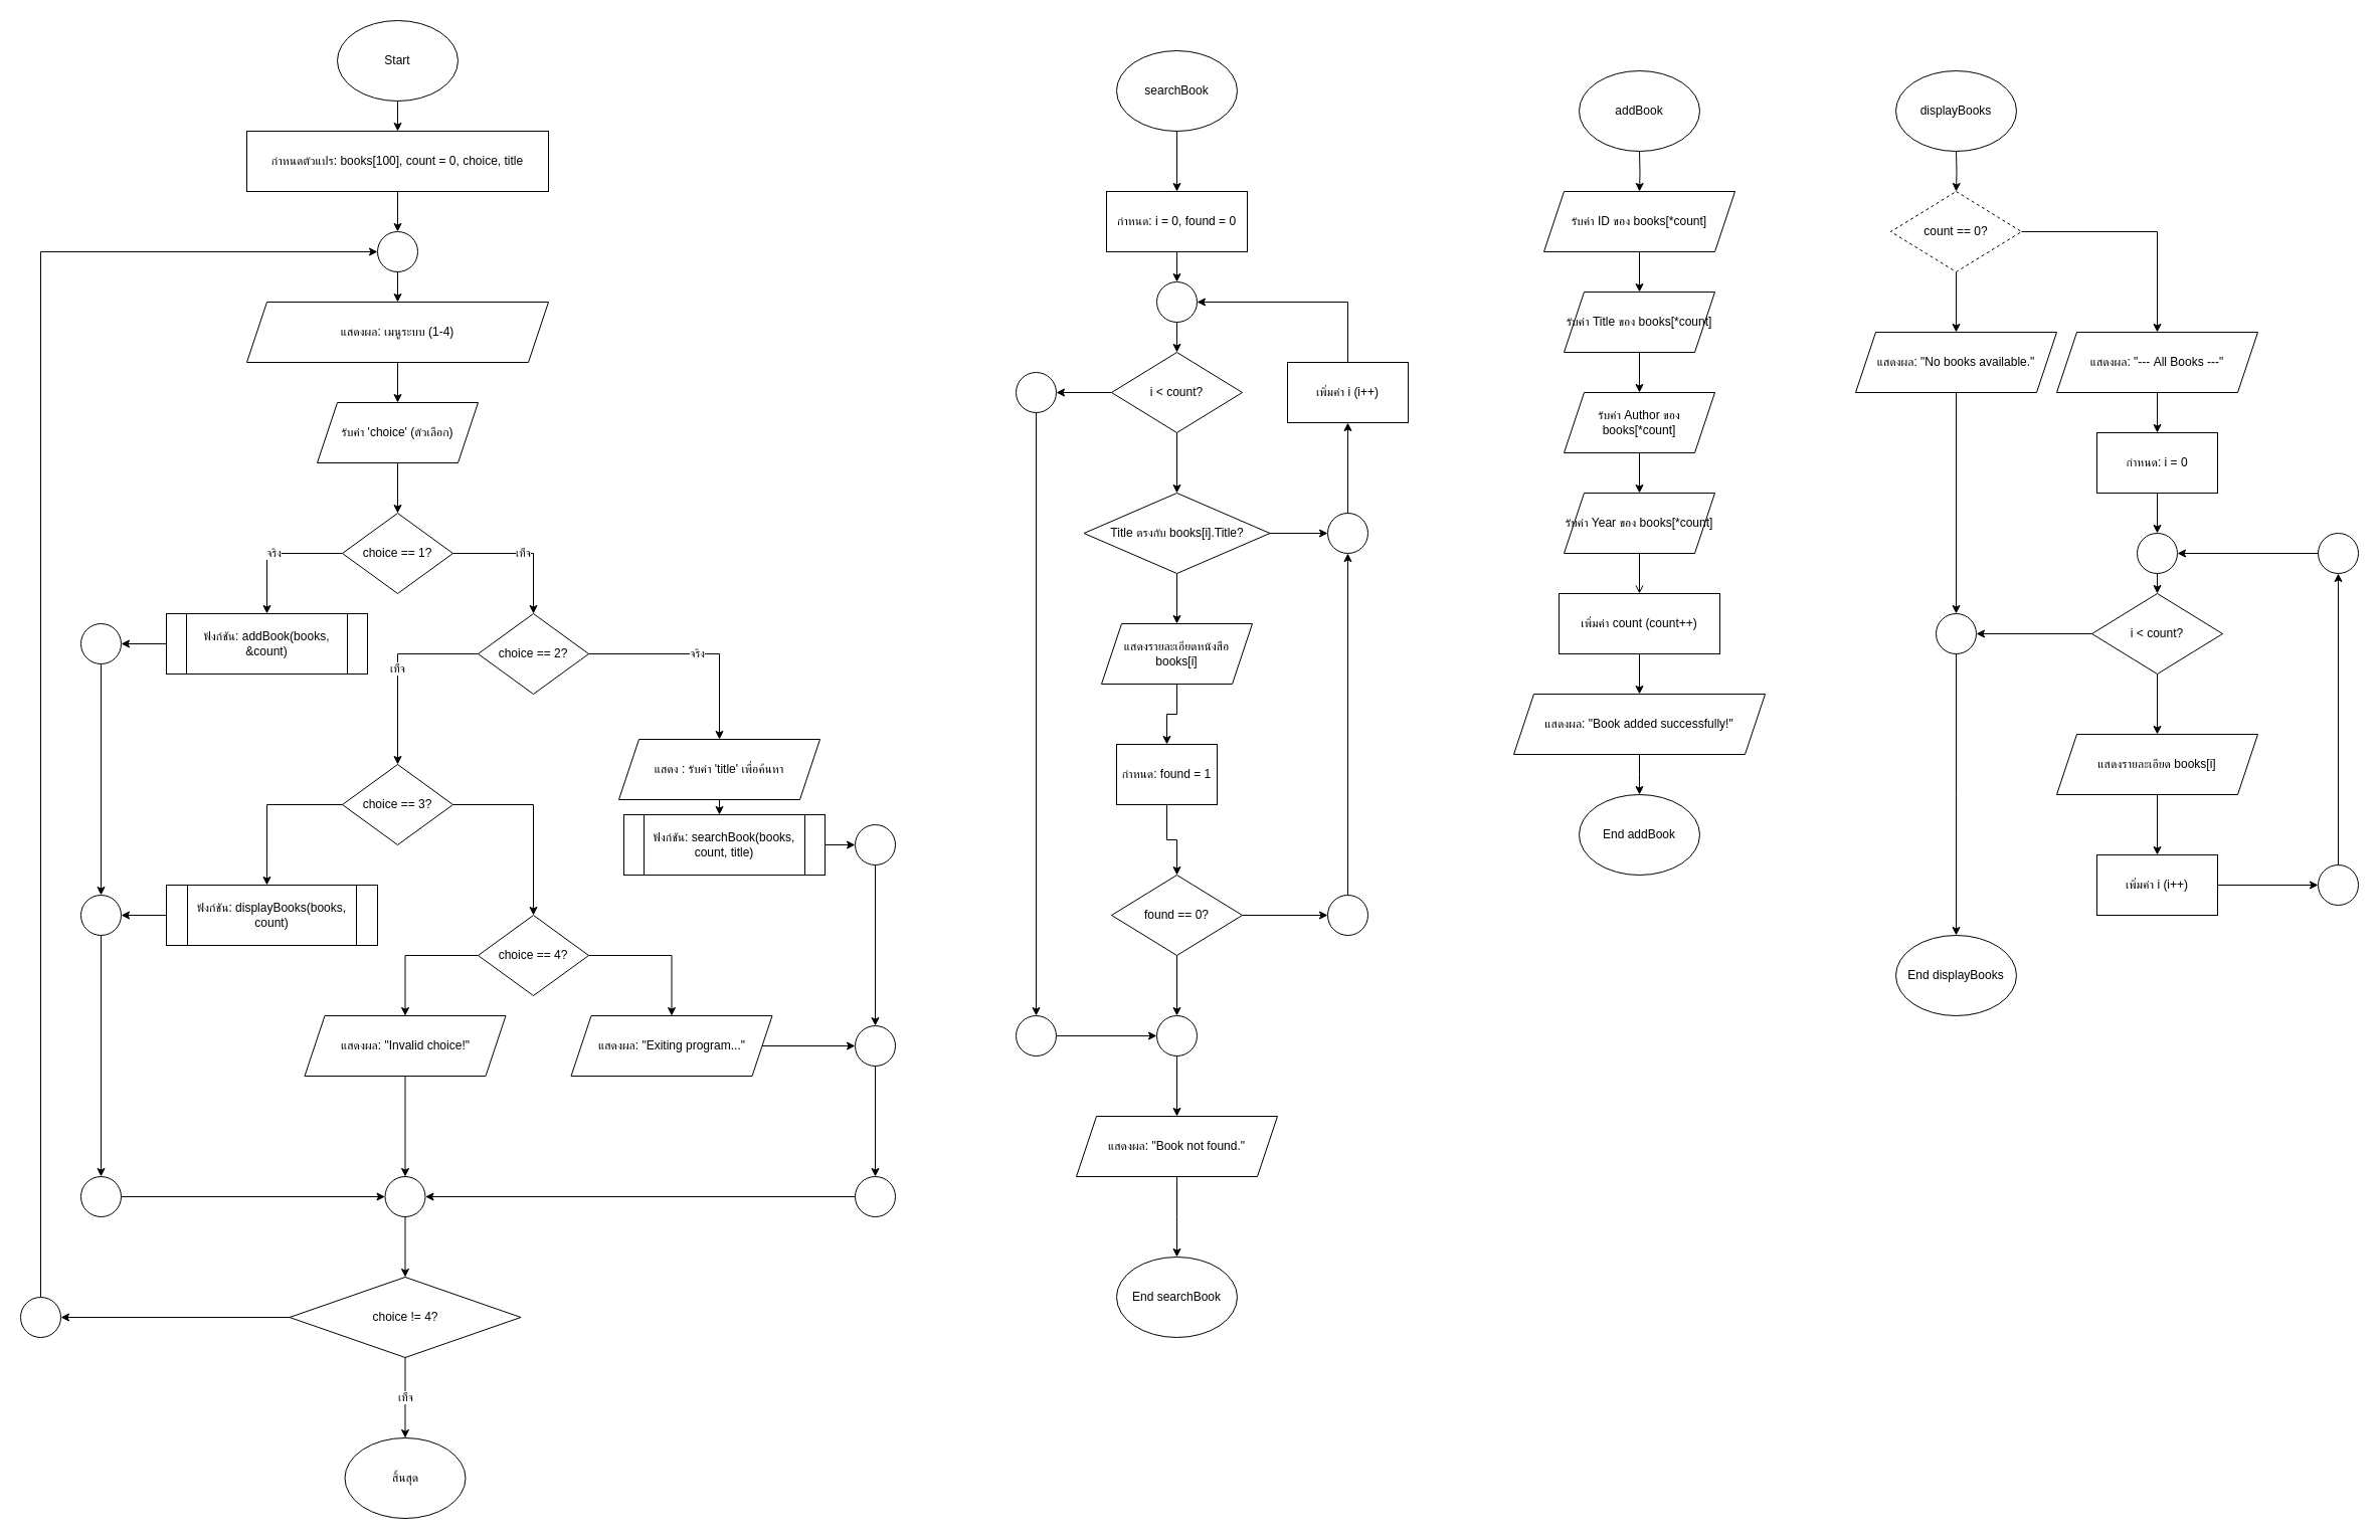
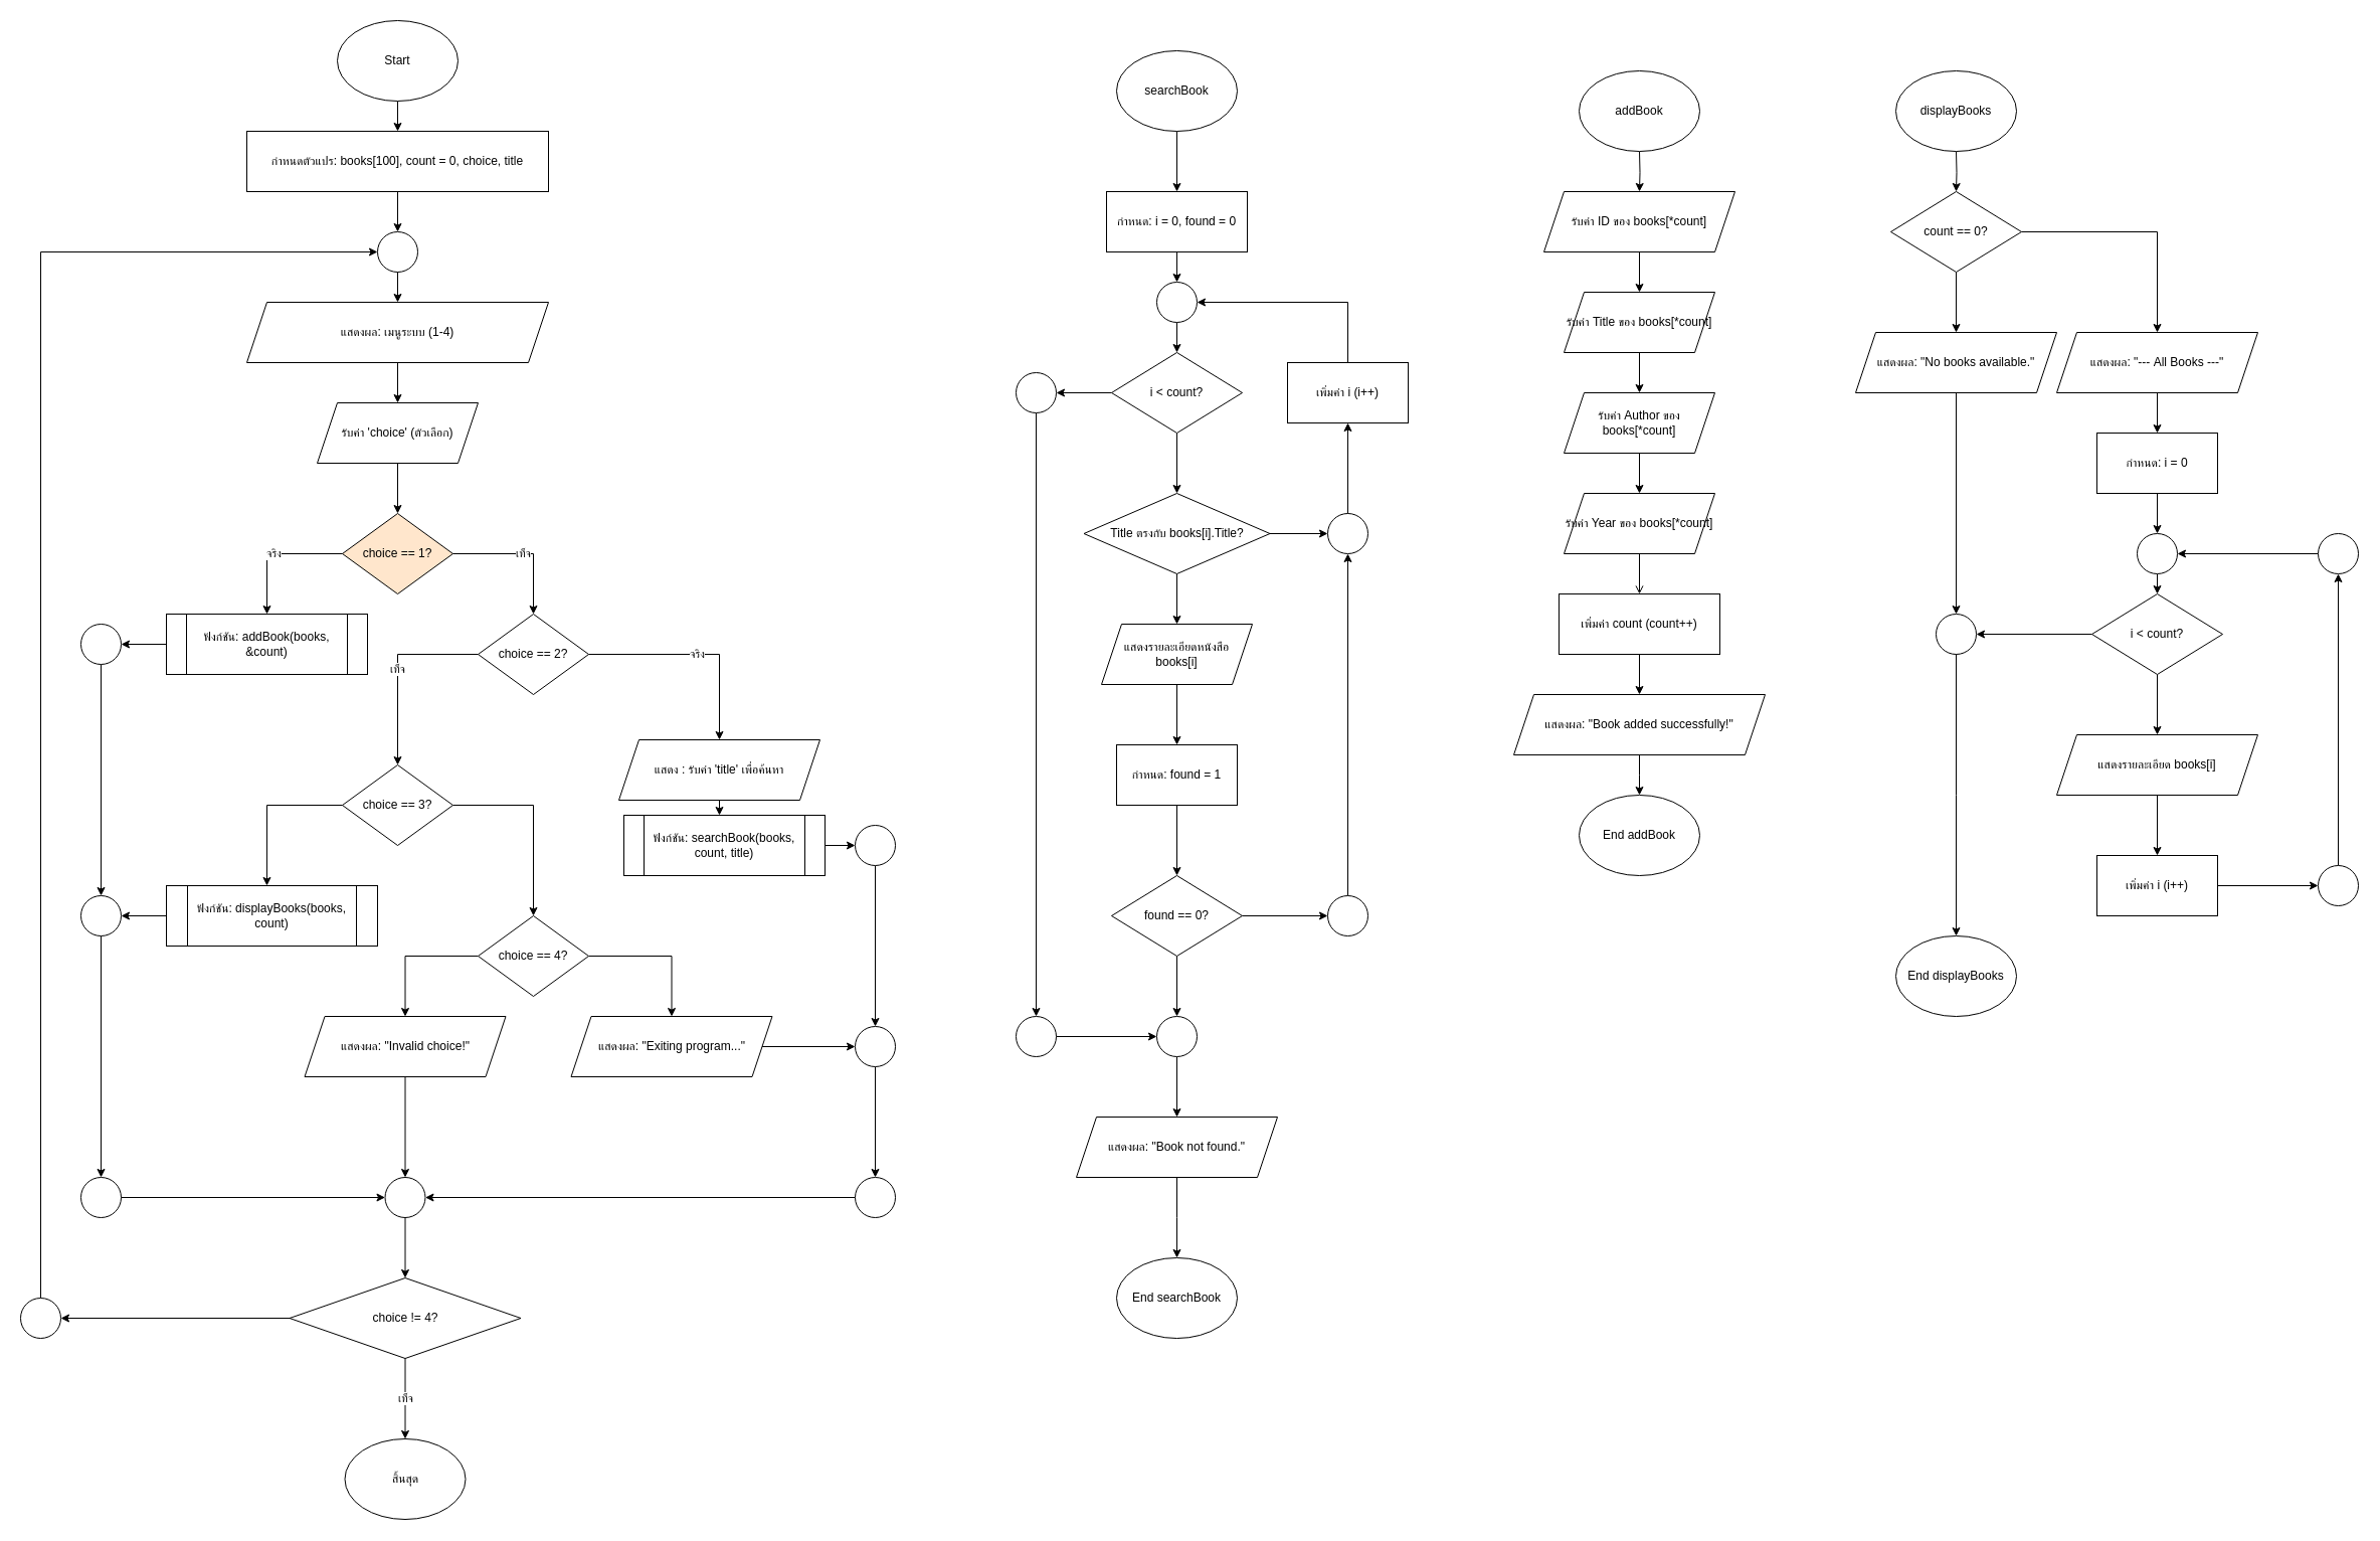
- <mxCell id="61" value="count == 0?" style="rhombus;whiteSpace=wrap;html=1;dashed=1;" vertex="1" parent="1"><mxGeometry x="1880" y="190" width="130" height="80" as="geometry" /></mxCell>
+ <mxCell id="61" value="count == 0?" style="rhombus;whiteSpace=wrap;html=1;" vertex="1" parent="1"><mxGeometry x="1880" y="190" width="130" height="80" as="geometry" /></mxCell>
- <mxCell id="5" value="choice == 1?" style="rhombus;whiteSpace=wrap;html=1;" vertex="1" parent="1"><mxGeometry x="340" y="510" width="110" height="80" as="geometry" /></mxCell>
+ <mxCell id="5" value="choice == 1?" style="rhombus;whiteSpace=wrap;html=1;fillColor=#ffe6cc;" vertex="1" parent="1"><mxGeometry x="340" y="510" width="110" height="80" as="geometry" /></mxCell>
- <mxCell id="116" value="กำหนด: found = 1" style="rounded=0;whiteSpace=wrap;html=1;" vertex="1" parent="1"><mxGeometry x="1110" y="740" width="100" height="60" as="geometry" /></mxCell>
+ <mxCell id="116" value="กำหนด: found = 1" style="rounded=0;whiteSpace=wrap;html=1;" vertex="1" parent="1"><mxGeometry x="1110" y="740" width="120" height="60" as="geometry" /></mxCell>
